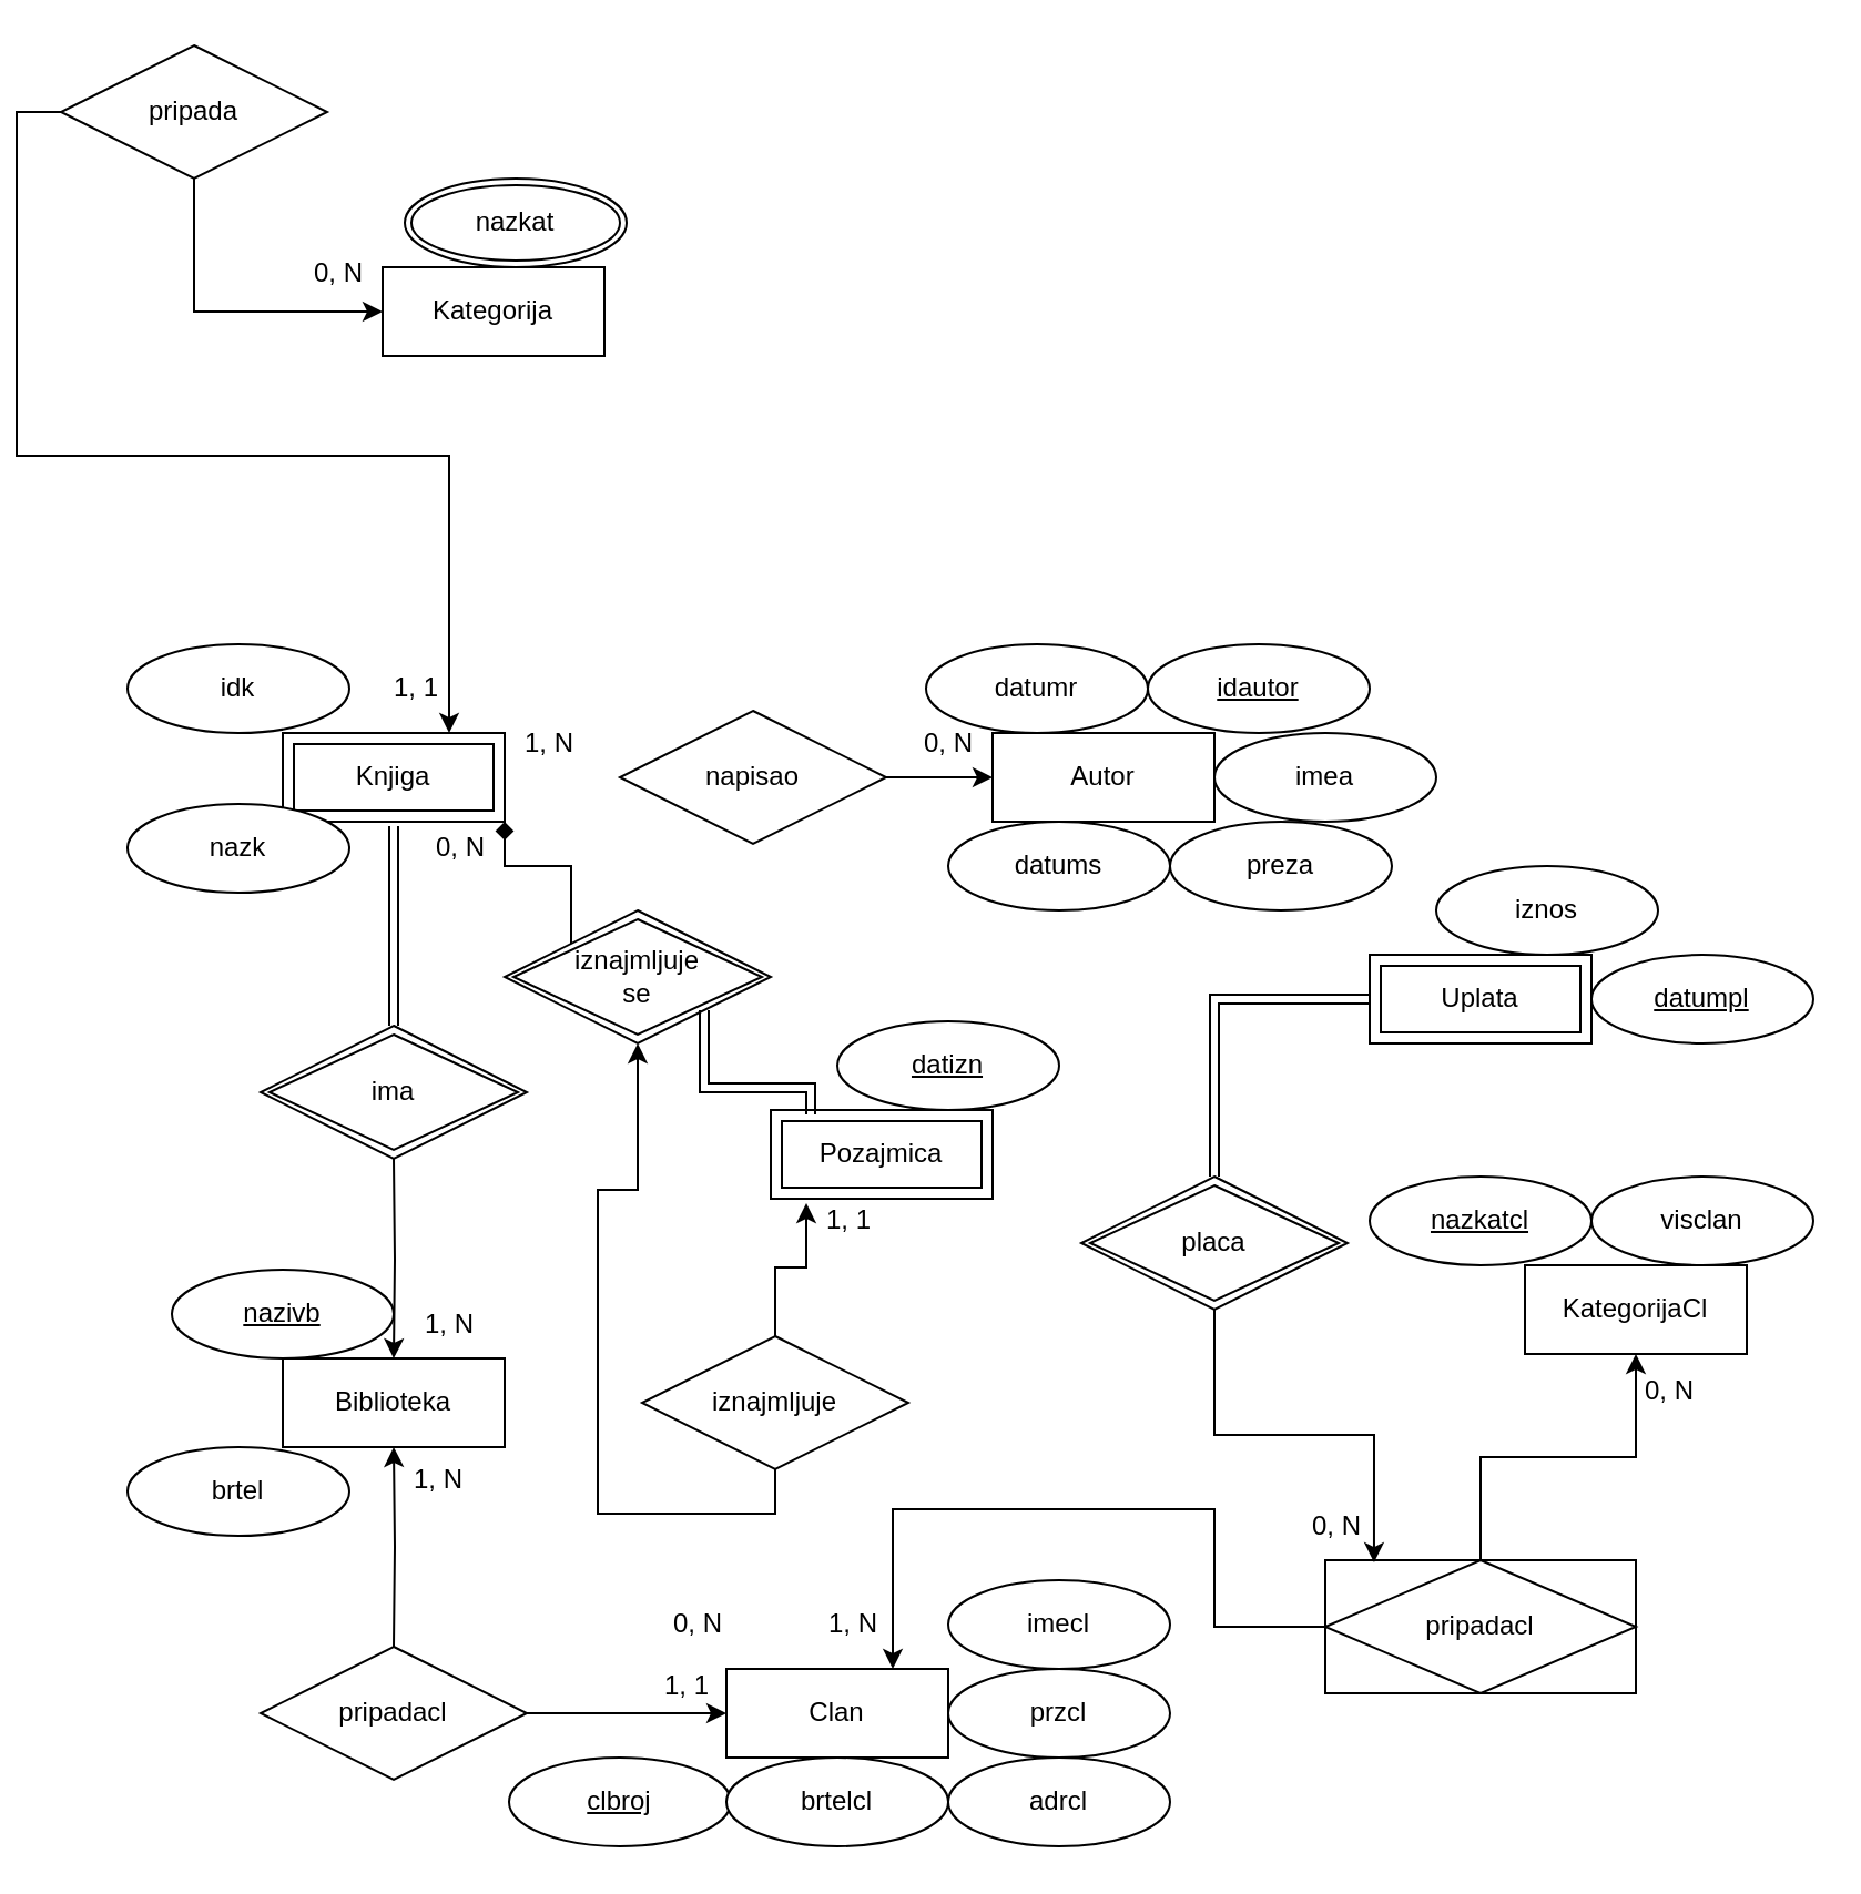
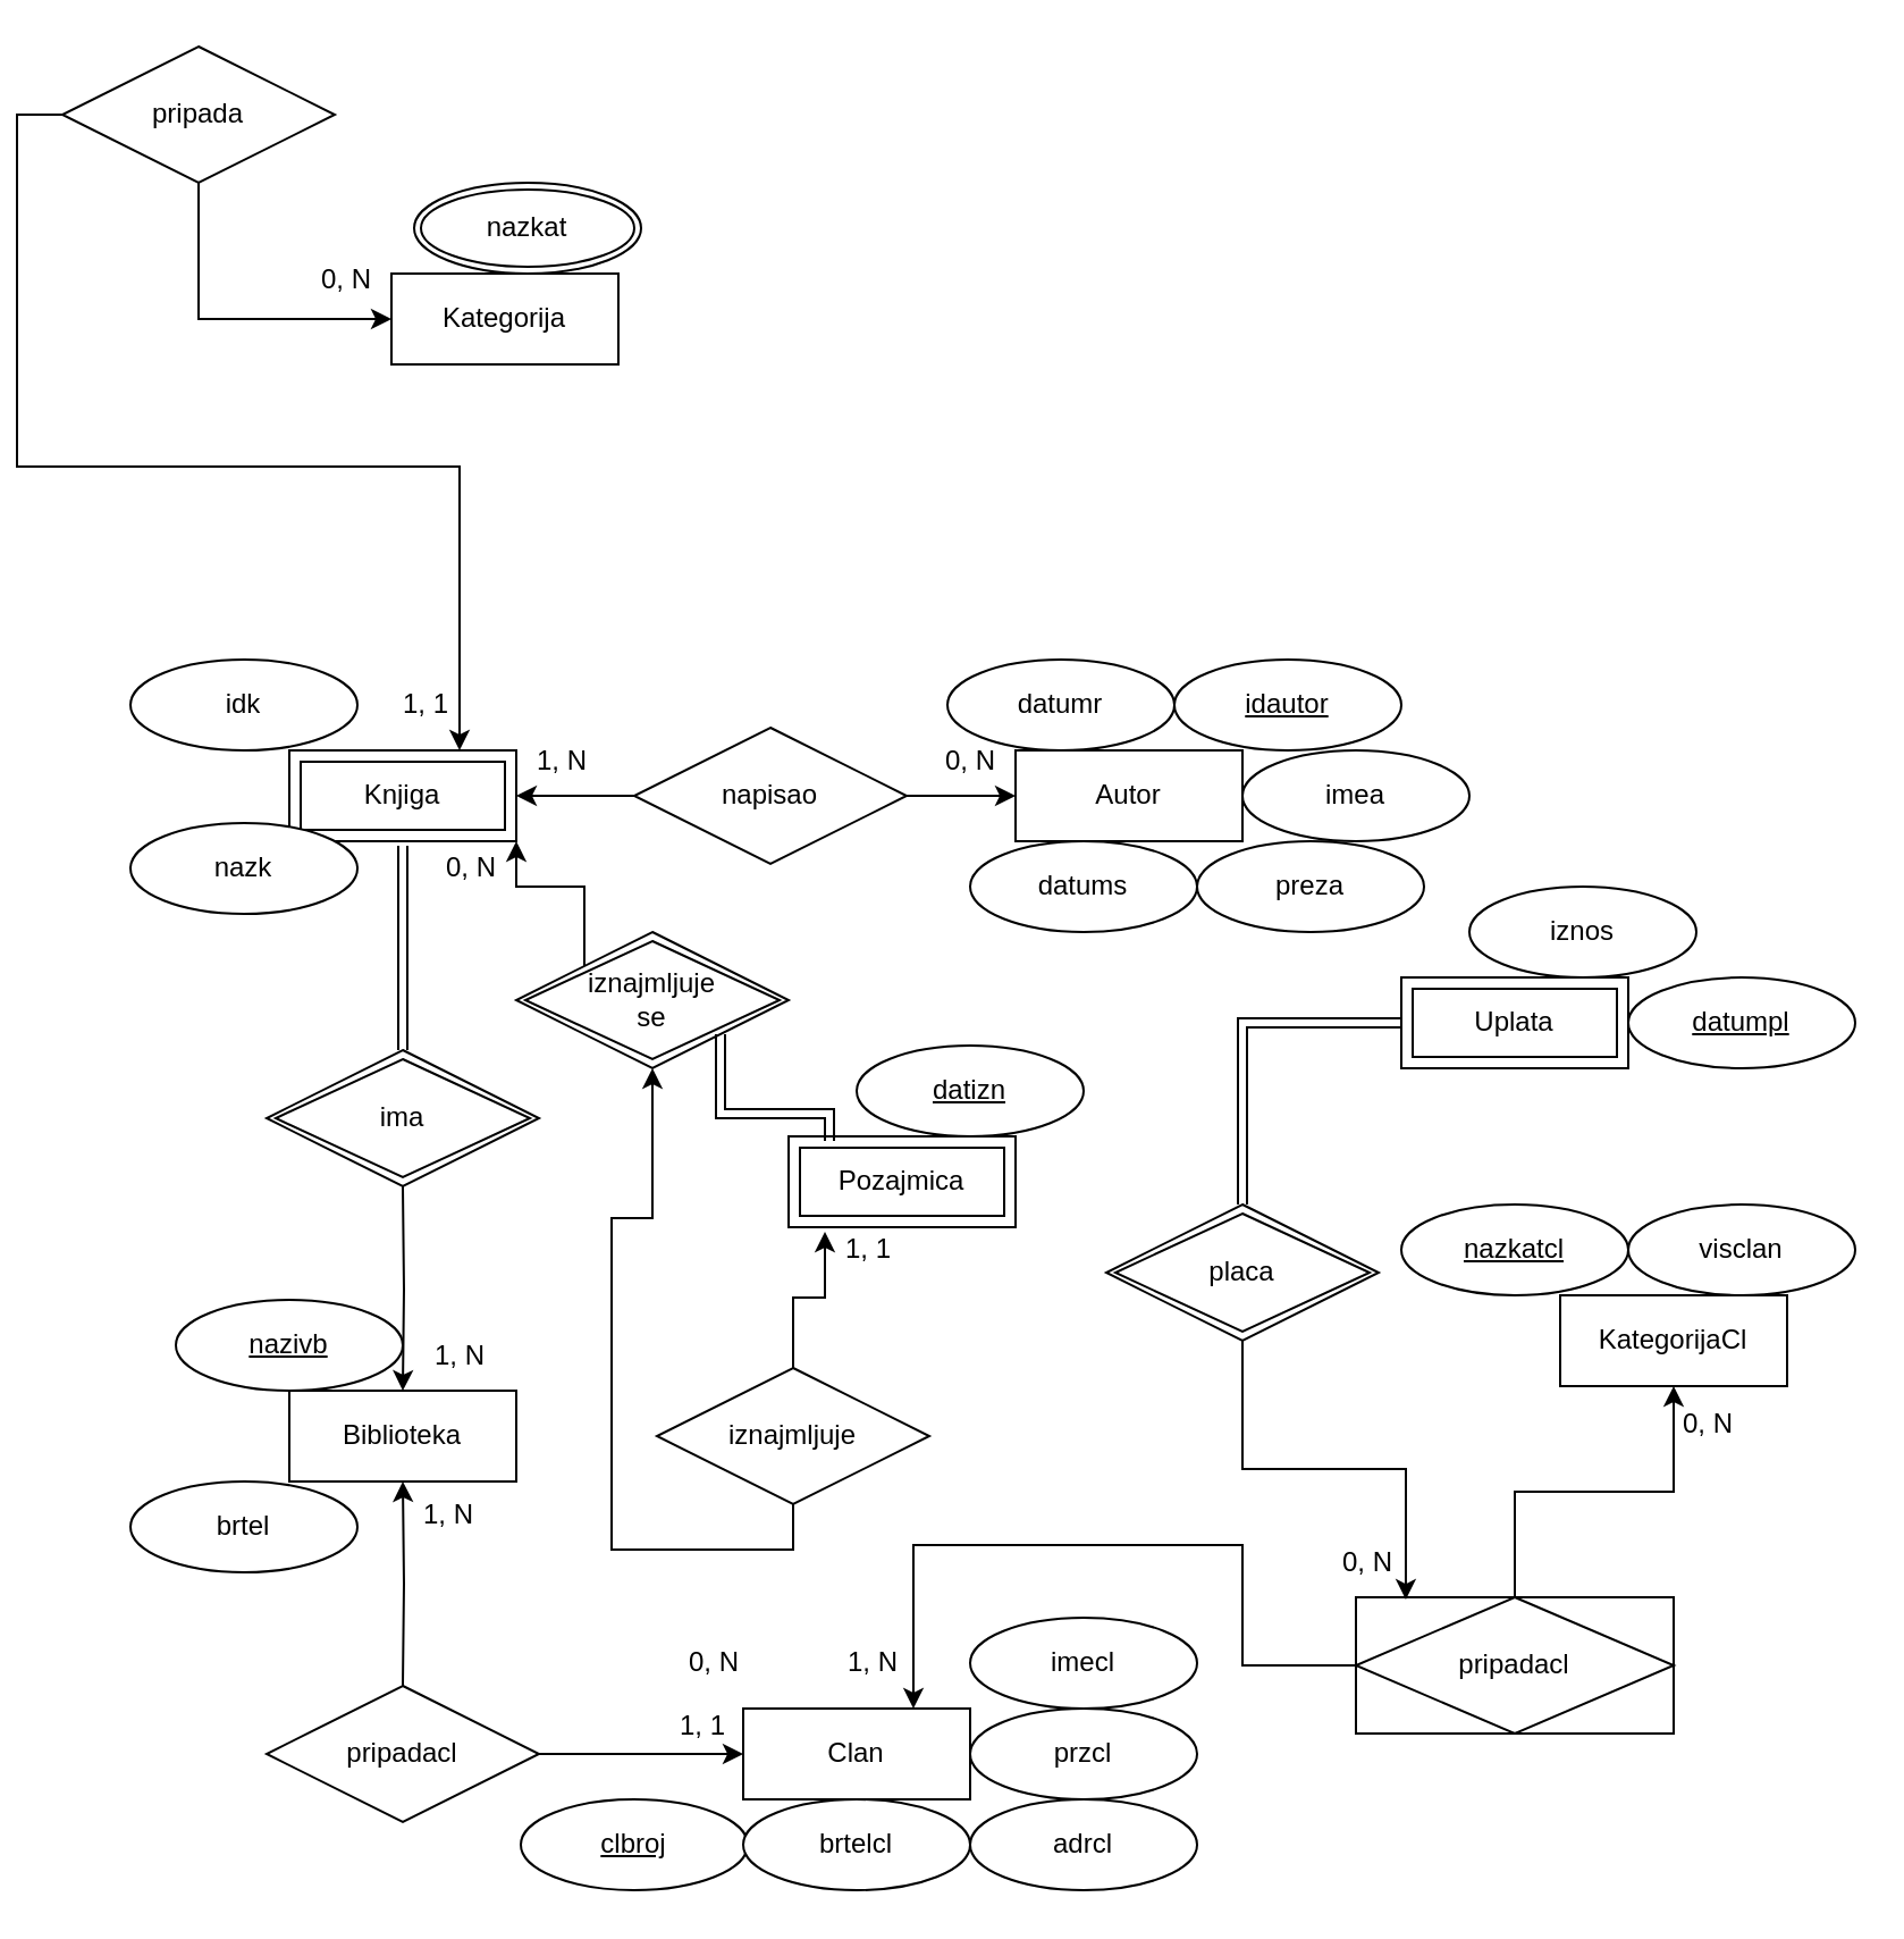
+ <mxCell id="18" value="" style="edgeStyle=orthogonalEdgeStyle;rounded=0;orthogonalLoop=1;jettySize=auto;html=1;" edge="1" parent="1" source="20" target="7"><mxGeometry relative="1" as="geometry" /></mxCell>
- <mxCell id="56" style="edgeStyle=orthogonalEdgeStyle;rounded=0;orthogonalLoop=1;jettySize=auto;html=1;exitX=0;exitY=0;exitDx=0;exitDy=0;entryX=1;entryY=1;entryDx=0;entryDy=0;endArrow=diamond;" edge="1" parent="1" source="57" target="7"><mxGeometry relative="1" as="geometry" /></mxCell>
+ <mxCell id="56" style="edgeStyle=orthogonalEdgeStyle;rounded=0;orthogonalLoop=1;jettySize=auto;html=1;exitX=0;exitY=0;exitDx=0;exitDy=0;entryX=1;entryY=1;entryDx=0;entryDy=0;" edge="1" parent="1" source="57" target="7"><mxGeometry relative="1" as="geometry" /></mxCell>
